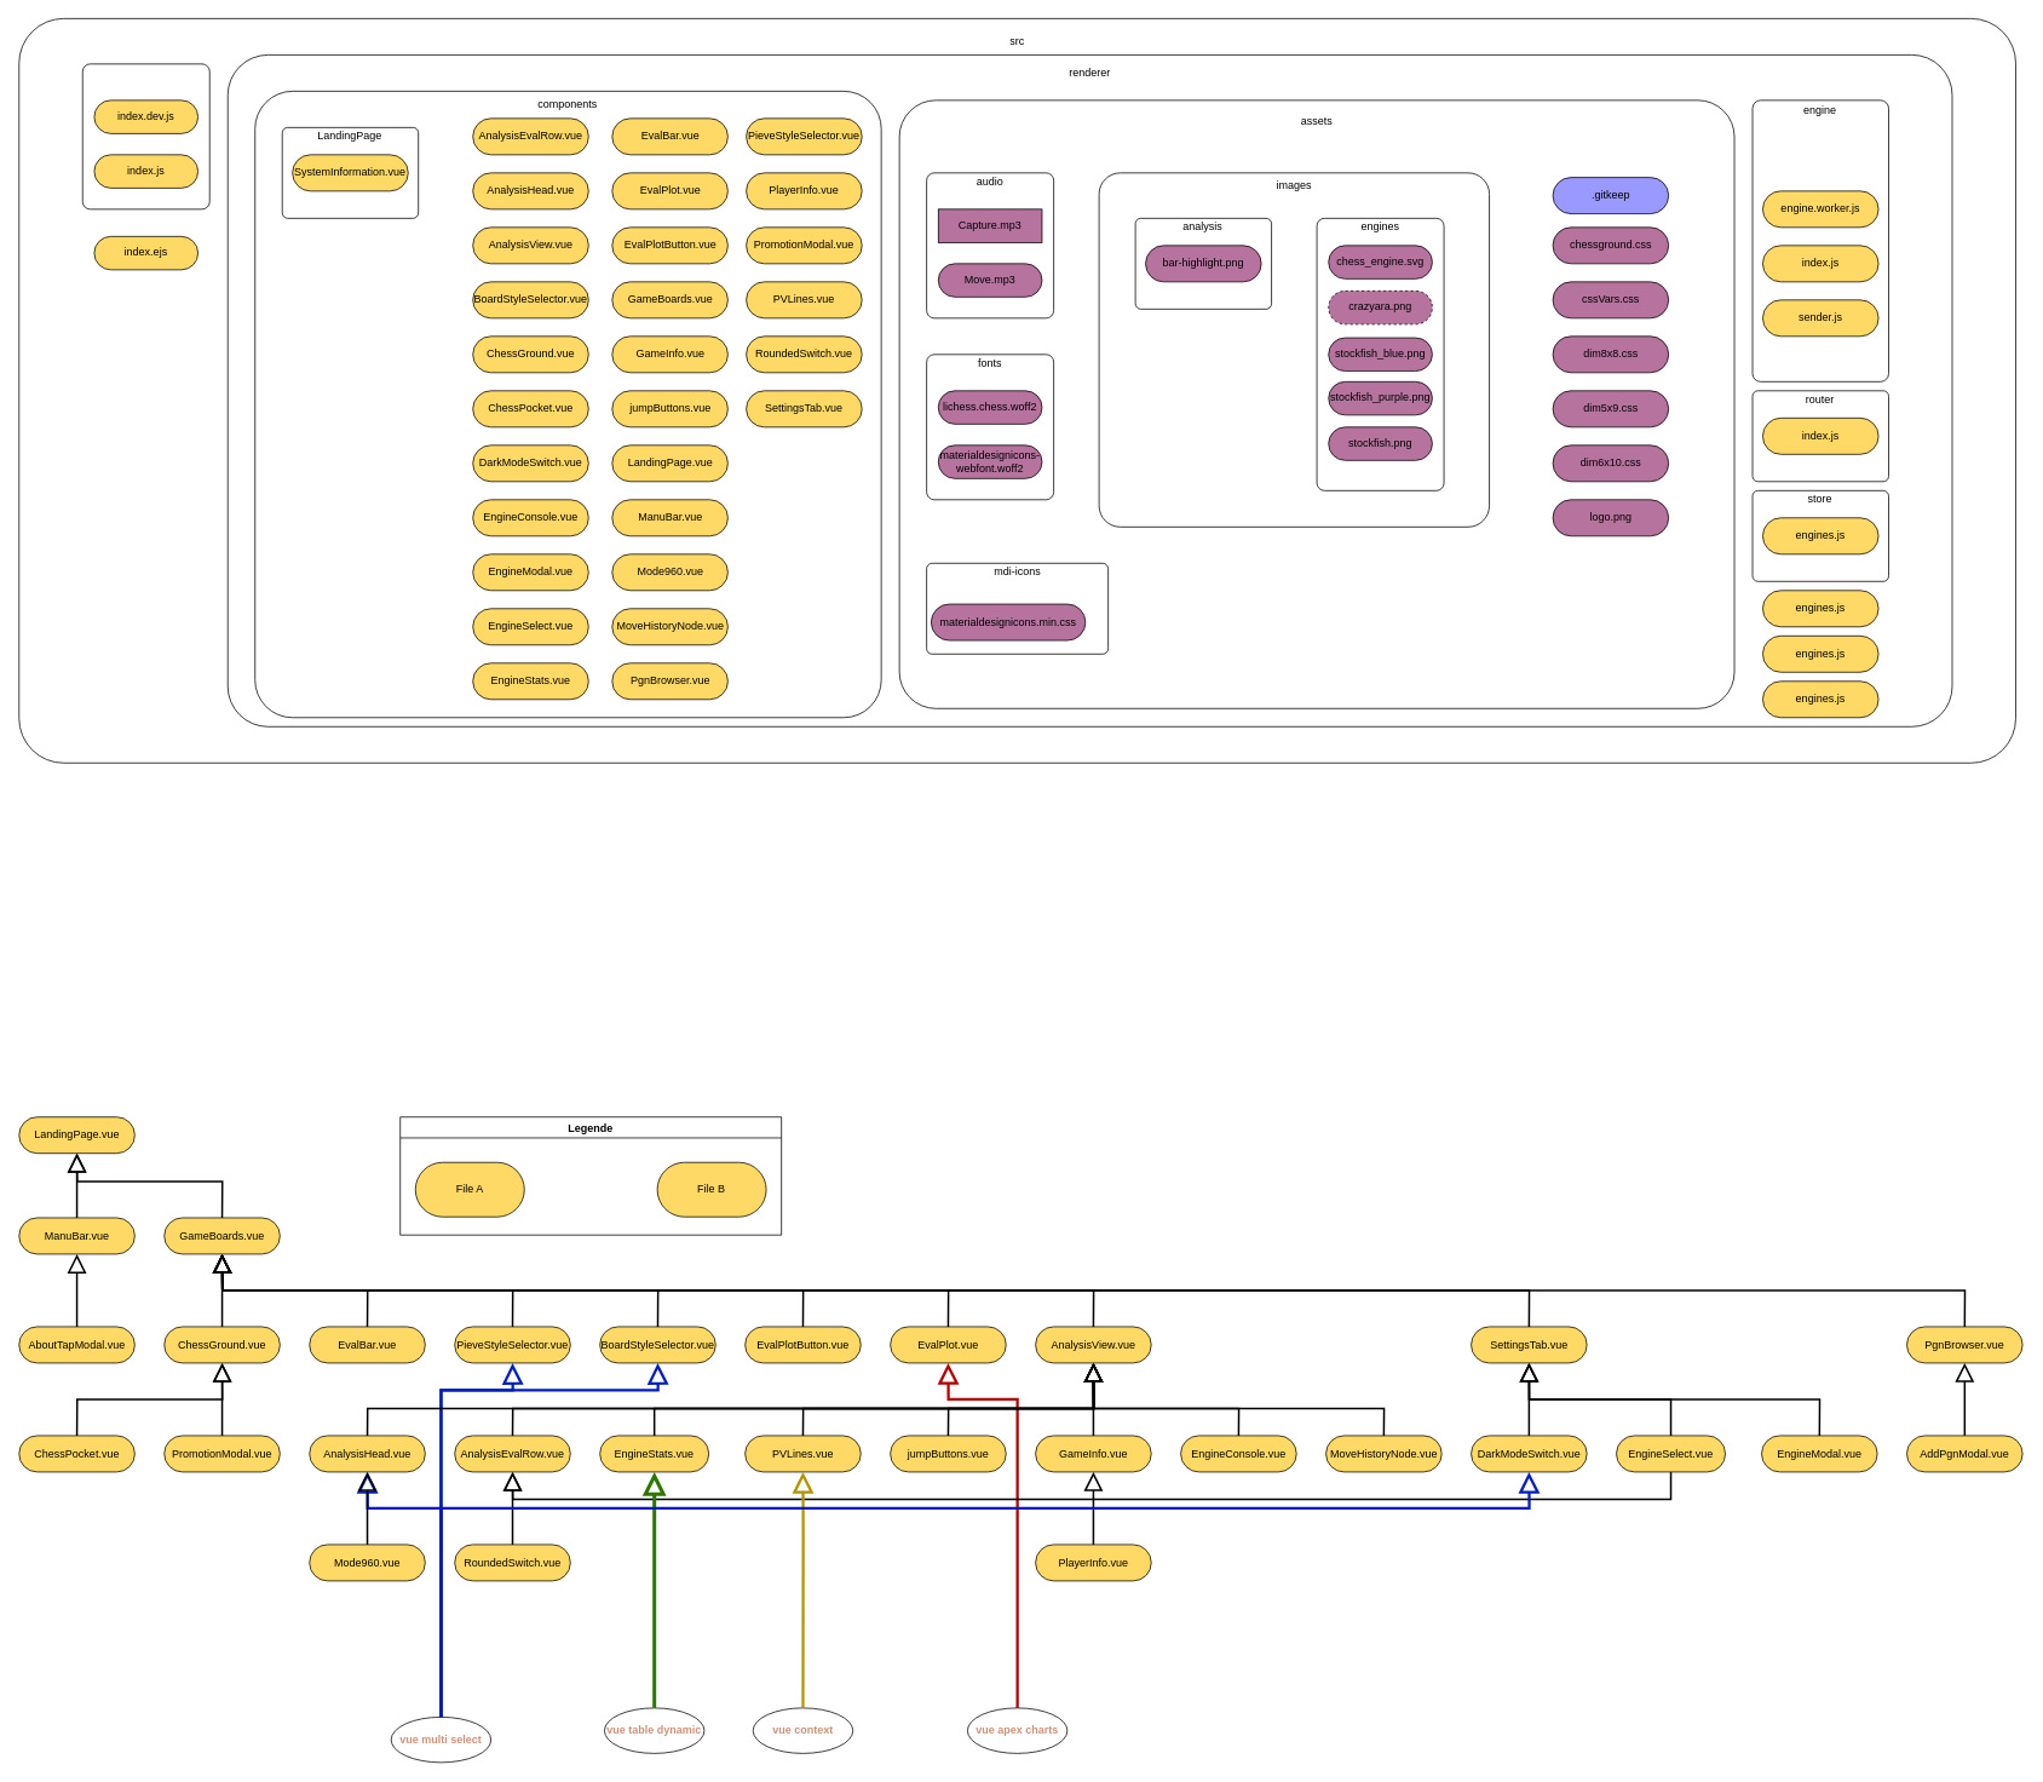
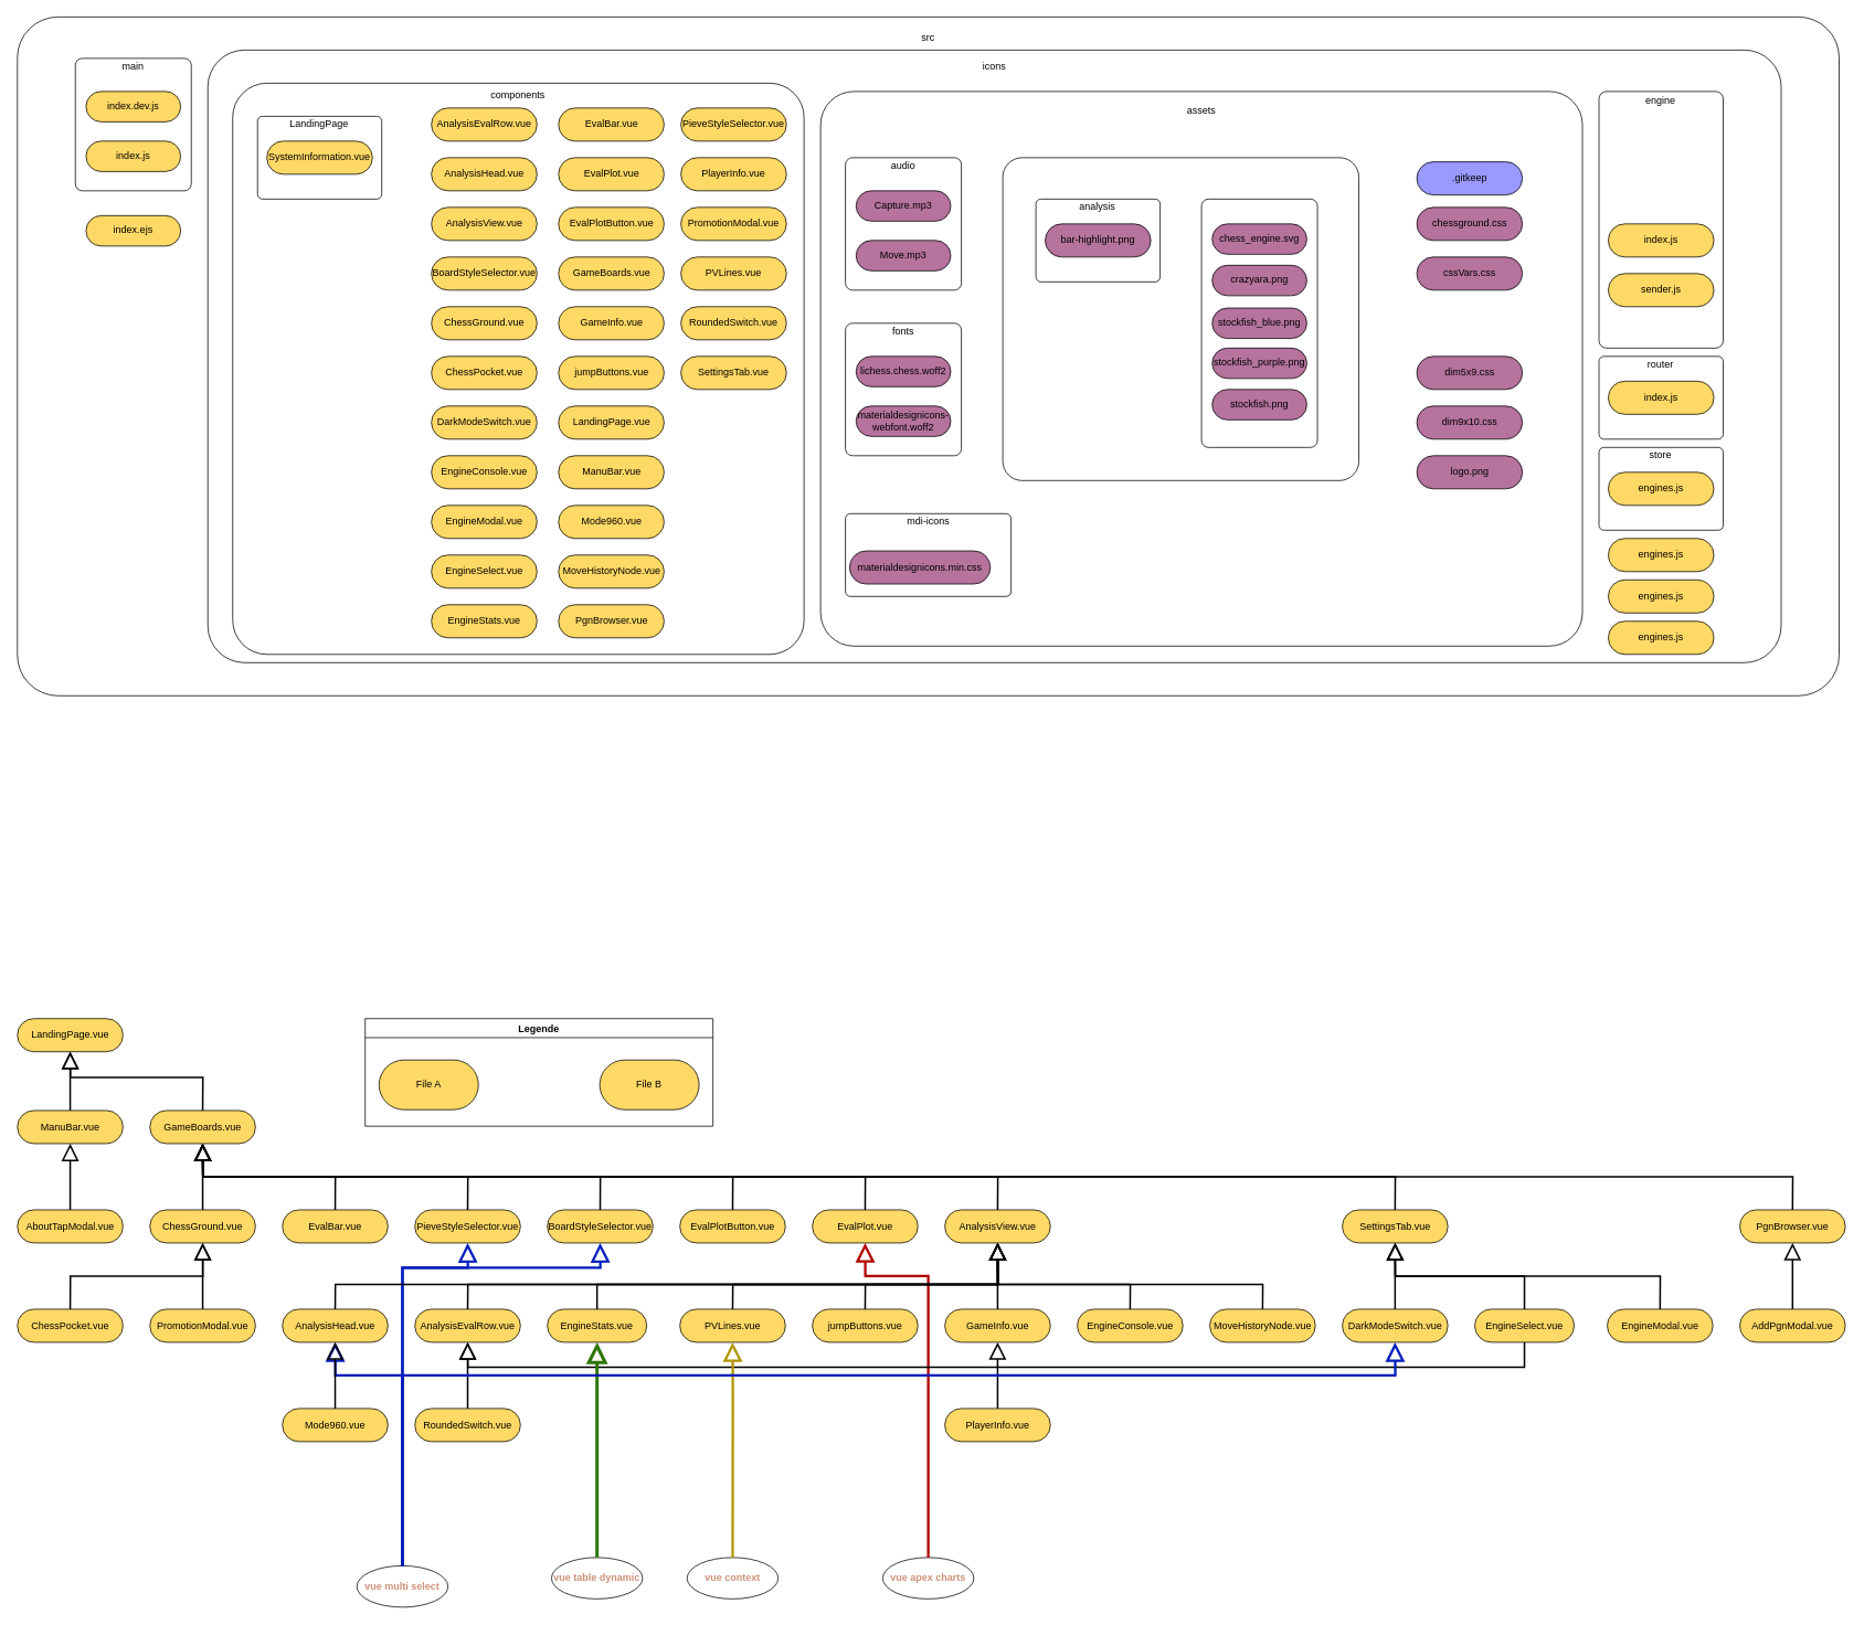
+ <mxCell id="7" value="main" style="text;html=1;strokeColor=none;fillColor=none;align=center;verticalAlign=middle;whiteSpace=wrap;rounded=0;" parent="5" vertex="1"><mxGeometry x="22.86" width="94.29" height="20" as="geometry" /></mxCell>
- <mxCell id="12" value="renderer" style="text;html=1;strokeColor=none;fillColor=none;align=center;verticalAlign=middle;whiteSpace=wrap;rounded=0;" parent="10" vertex="1"><mxGeometry x="310.2" y="0.01" width="1279.59" height="39.99" as="geometry" /></mxCell>
+ <mxCell id="12" value="icons" style="text;html=1;strokeColor=none;fillColor=none;align=center;verticalAlign=middle;whiteSpace=wrap;rounded=0;" parent="10" vertex="1"><mxGeometry x="310.2" y="0.01" width="1279.59" height="39.99" as="geometry" /></mxCell>
- <mxCell id="77" value="images" style="text;html=1;strokeColor=none;fillColor=none;align=center;verticalAlign=middle;whiteSpace=wrap;rounded=0;" parent="75" vertex="1"><mxGeometry x="70.204" y="0.005" width="289.592" height="27.58" as="geometry" /></mxCell>
- <mxCell id="24" value="engine.worker.js" style="rounded=1;whiteSpace=wrap;html=1;arcSize=50;fillColor=#FFD966;" parent="21" vertex="1"><mxGeometry x="11.25" y="100" width="127.5" height="40" as="geometry" /></mxCell>
- <mxCell id="68" value="Capture.mp3" style="whiteSpace=wrap;html=1;arcSize=50;fillColor=#B5739D;rounded=0;" parent="65" vertex="1"><mxGeometry x="12.857" y="40.003" width="114.286" height="36.71" as="geometry" /></mxCell>
+ <mxCell id="68" value="Capture.mp3" style="rounded=1;whiteSpace=wrap;html=1;arcSize=50;fillColor=#B5739D;" parent="65" vertex="1"><mxGeometry x="12.857" y="40.003" width="114.286" height="36.71" as="geometry" /></mxCell>
- <mxCell id="80" value="engines" style="text;html=1;strokeColor=none;fillColor=none;align=center;verticalAlign=middle;whiteSpace=wrap;rounded=0;" parent="78" vertex="1"><mxGeometry x="22.86" width="94.29" height="20" as="geometry" /></mxCell>
- <mxCell id="82" value="crazyara.png" style="rounded=1;whiteSpace=wrap;html=1;arcSize=50;fillColor=#B5739D;dashed=1;" parent="78" vertex="1"><mxGeometry x="12.857" y="80.003" width="114.286" height="36.71" as="geometry" /></mxCell>
+ <mxCell id="82" value="crazyara.png" style="rounded=1;whiteSpace=wrap;html=1;arcSize=50;fillColor=#B5739D;" parent="78" vertex="1"><mxGeometry x="12.857" y="80.003" width="114.286" height="36.71" as="geometry" /></mxCell>
- <mxCell id="97" value="dim8x8.css" style="rounded=1;whiteSpace=wrap;html=1;arcSize=50;fillColor=#B5739D;" parent="62" vertex="1"><mxGeometry x="720" y="260" width="127.5" height="40" as="geometry" /></mxCell>
- <mxCell id="99" value="dim6x10.css" style="rounded=1;whiteSpace=wrap;html=1;arcSize=50;fillColor=#B5739D;" parent="62" vertex="1"><mxGeometry x="720" y="380" width="127.5" height="40" as="geometry" /></mxCell>
+ <mxCell id="99" value="dim9x10.css" style="rounded=1;whiteSpace=wrap;html=1;arcSize=50;fillColor=#B5739D;" parent="62" vertex="1"><mxGeometry x="720" y="380" width="127.5" height="40" as="geometry" /></mxCell>
